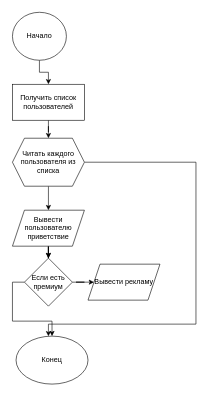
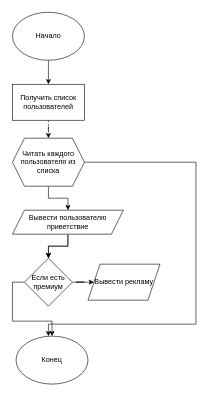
- <mxCell id="3" value="Начало" style="ellipse;whiteSpace=wrap;html=1;" vertex="1" parent="1"><mxGeometry x="20" y="20" width="90" height="80" as="geometry" /></mxCell>
+ <mxCell id="3" value="Начало" style="ellipse;whiteSpace=wrap;html=1;" vertex="1" parent="1"><mxGeometry x="20" y="20" width="120" height="80" as="geometry" /></mxCell>
- <mxCell id="4" value="" style="edgeStyle=orthogonalEdgeStyle;rounded=0;orthogonalLoop=1;jettySize=auto;html=1;" edge="1" parent="1" source="5" target="8"><mxGeometry relative="1" as="geometry" /></mxCell>
+ <mxCell id="4" value="" style="edgeStyle=orthogonalEdgeStyle;rounded=0;orthogonalLoop=1;jettySize=auto;html=1;dashed=1;" edge="1" parent="1" source="5" target="8"><mxGeometry relative="1" as="geometry" /></mxCell>
- <mxCell id="11" value="Вывести пользователю приветствие" style="shape=parallelogram;perimeter=parallelogramPerimeter;whiteSpace=wrap;html=1;fixedSize=1;" vertex="1" parent="1"><mxGeometry x="20" y="350" width="120" height="60" as="geometry" /></mxCell>
+ <mxCell id="11" value="Вывести пользователю приветствие" style="shape=parallelogram;perimeter=parallelogramPerimeter;whiteSpace=wrap;html=1;fixedSize=1;" vertex="1" parent="1"><mxGeometry x="20" y="350" width="185" height="40" as="geometry" /></mxCell>
